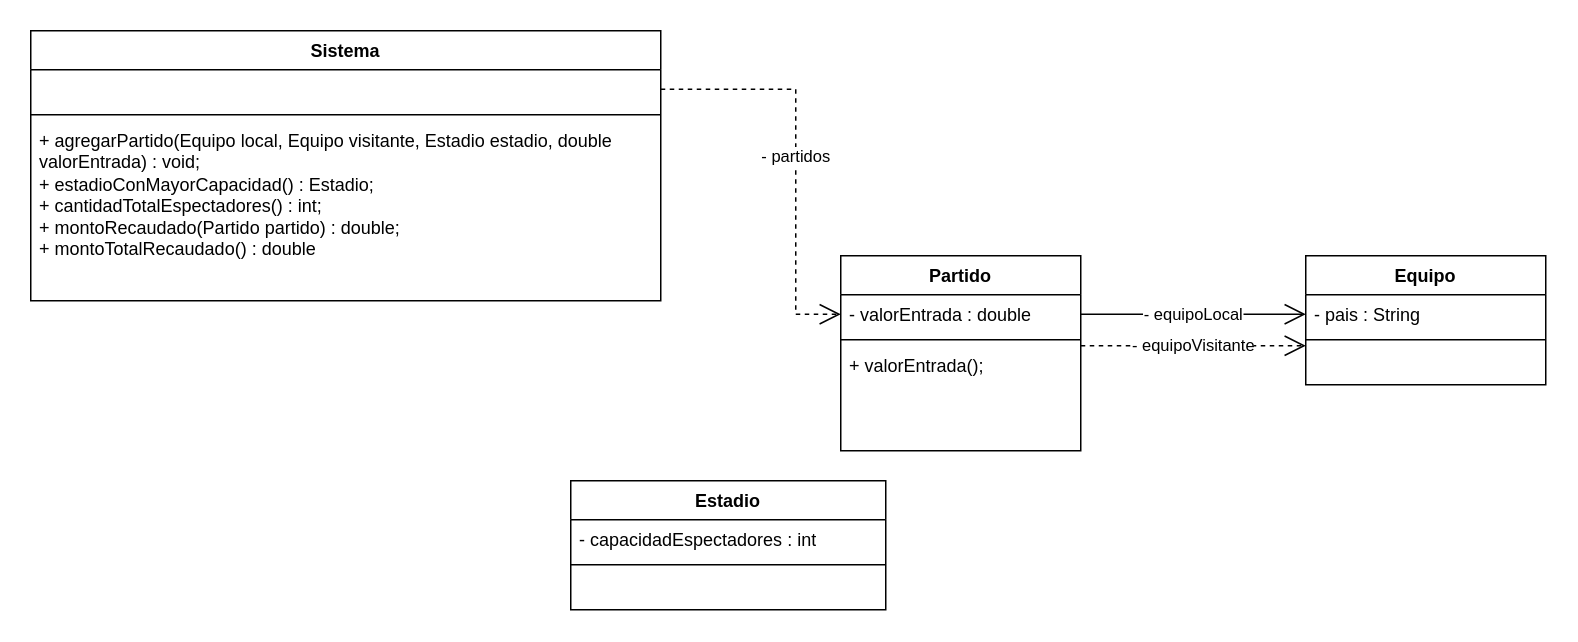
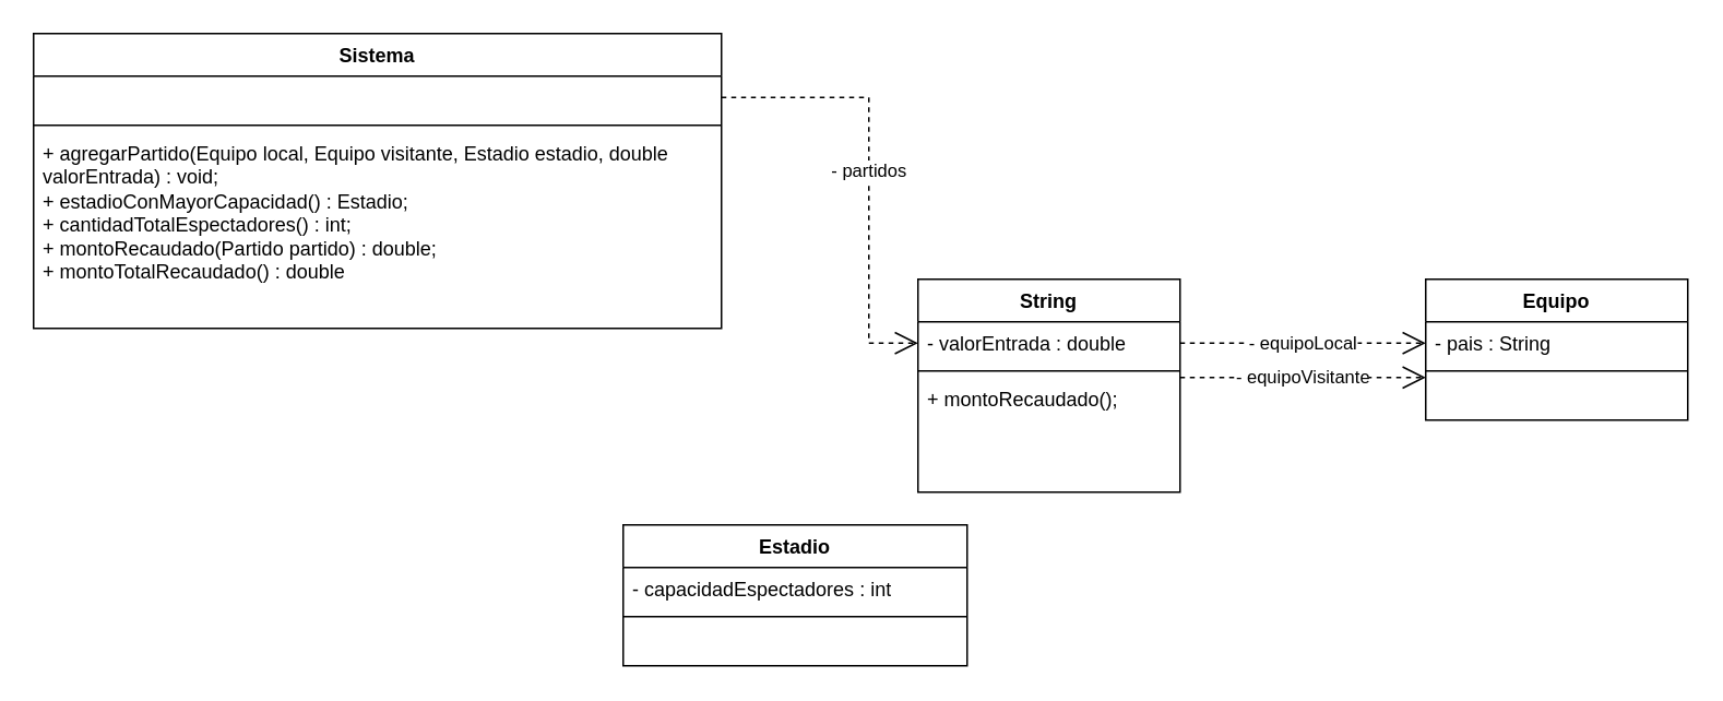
- <mxCell id="2" value="Partido" style="swimlane;fontStyle=1;align=center;verticalAlign=top;childLayout=stackLayout;horizontal=1;startSize=26;horizontalStack=0;resizeParent=1;resizeParentMax=0;resizeLast=0;collapsible=1;marginBottom=0;whiteSpace=wrap;html=1;" parent="1" vertex="1"><mxGeometry x="560" y="170" width="160" height="130" as="geometry" /></mxCell>
+ <mxCell id="2" value="String" style="swimlane;fontStyle=1;align=center;verticalAlign=top;childLayout=stackLayout;horizontal=1;startSize=26;horizontalStack=0;resizeParent=1;resizeParentMax=0;resizeLast=0;collapsible=1;marginBottom=0;whiteSpace=wrap;html=1;" parent="1" vertex="1"><mxGeometry x="560" y="170" width="160" height="130" as="geometry" /></mxCell>
- <mxCell id="15" value="- equipoLocal" style="endArrow=open;endSize=12;dashed=0;html=1;rounded=0;exitX=1;exitY=0.5;exitDx=0;exitDy=0;entryX=0;entryY=0.5;entryDx=0;entryDy=0;" parent="1" source="3" target="7" edge="1"><mxGeometry width="160" relative="1" as="geometry"><mxPoint x="520" y="69" as="sourcePoint" /><mxPoint x="570" y="219" as="targetPoint" /></mxGeometry></mxCell>
+ <mxCell id="15" value="- equipoLocal" style="endArrow=open;endSize=12;dashed=1;html=1;rounded=0;exitX=1;exitY=0.5;exitDx=0;exitDy=0;entryX=0;entryY=0.5;entryDx=0;entryDy=0;" parent="1" source="3" target="7" edge="1"><mxGeometry width="160" relative="1" as="geometry"><mxPoint x="520" y="69" as="sourcePoint" /><mxPoint x="570" y="219" as="targetPoint" /></mxGeometry></mxCell>
- <mxCell id="5" value="+ valorEntrada();" style="text;strokeColor=none;fillColor=none;align=left;verticalAlign=top;spacingLeft=4;spacingRight=4;overflow=hidden;rotatable=0;points=[[0,0.5],[1,0.5]];portConstraint=eastwest;whiteSpace=wrap;html=1;" parent="2" vertex="1"><mxGeometry y="60" width="160" height="70" as="geometry" /></mxCell>
+ <mxCell id="5" value="+ montoRecaudado();" style="text;strokeColor=none;fillColor=none;align=left;verticalAlign=top;spacingLeft=4;spacingRight=4;overflow=hidden;rotatable=0;points=[[0,0.5],[1,0.5]];portConstraint=eastwest;whiteSpace=wrap;html=1;" parent="2" vertex="1"><mxGeometry y="60" width="160" height="70" as="geometry" /></mxCell>
